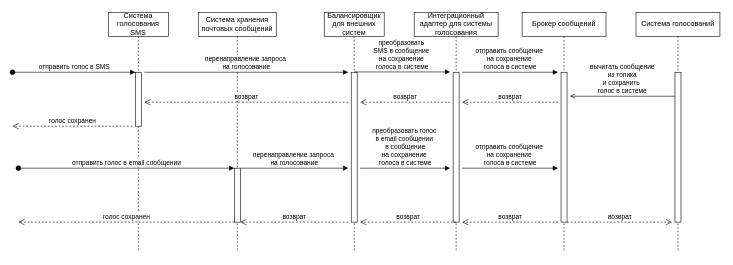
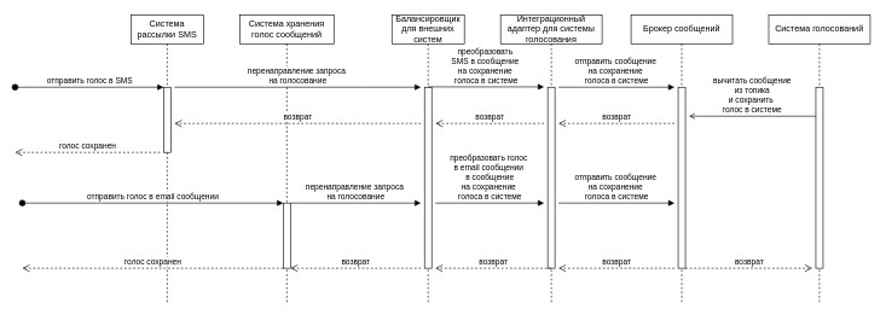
- <mxCell id="2" value="Система голосования SMS" style="shape=umlLifeline;perimeter=lifelinePerimeter;whiteSpace=wrap;html=1;container=0;dropTarget=0;collapsible=0;recursiveResize=0;outlineConnect=0;portConstraint=eastwest;newEdgeStyle={&quot;edgeStyle&quot;:&quot;elbowEdgeStyle&quot;,&quot;elbow&quot;:&quot;vertical&quot;,&quot;curved&quot;:0,&quot;rounded&quot;:0};" parent="1" vertex="1"><mxGeometry x="180" y="20" width="100" height="400" as="geometry" /></mxCell>
+ <mxCell id="2" value="Система рассылки SMS" style="shape=umlLifeline;perimeter=lifelinePerimeter;whiteSpace=wrap;html=1;container=0;dropTarget=0;collapsible=0;recursiveResize=0;outlineConnect=0;portConstraint=eastwest;newEdgeStyle={&quot;edgeStyle&quot;:&quot;elbowEdgeStyle&quot;,&quot;elbow&quot;:&quot;vertical&quot;,&quot;curved&quot;:0,&quot;rounded&quot;:0};" parent="1" vertex="1"><mxGeometry x="180" y="20" width="100" height="400" as="geometry" /></mxCell>
- <mxCell id="5" value="Система хранения почтовых сообщений" style="shape=umlLifeline;perimeter=lifelinePerimeter;whiteSpace=wrap;html=1;container=0;dropTarget=0;collapsible=0;recursiveResize=0;outlineConnect=0;portConstraint=eastwest;newEdgeStyle={&quot;edgeStyle&quot;:&quot;elbowEdgeStyle&quot;,&quot;elbow&quot;:&quot;vertical&quot;,&quot;curved&quot;:0,&quot;rounded&quot;:0};" parent="1" vertex="1"><mxGeometry x="330" y="20" width="130" height="400" as="geometry" /></mxCell>
+ <mxCell id="5" value="Система хранения голос сообщений" style="shape=umlLifeline;perimeter=lifelinePerimeter;whiteSpace=wrap;html=1;container=0;dropTarget=0;collapsible=0;recursiveResize=0;outlineConnect=0;portConstraint=eastwest;newEdgeStyle={&quot;edgeStyle&quot;:&quot;elbowEdgeStyle&quot;,&quot;elbow&quot;:&quot;vertical&quot;,&quot;curved&quot;:0,&quot;rounded&quot;:0};" parent="1" vertex="1"><mxGeometry x="330" y="20" width="130" height="400" as="geometry" /></mxCell>
